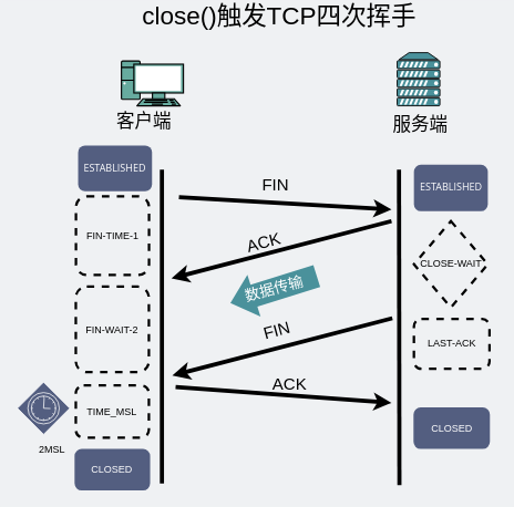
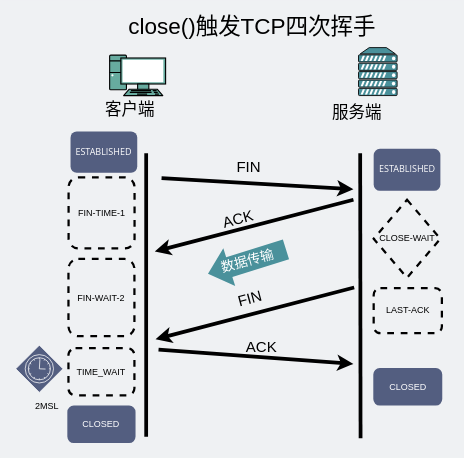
- <mxCell id="7" value="&lt;font style=&quot;font-size: 30px&quot;&gt;close()触发TCP四次挥手&lt;/font&gt;" style="text;html=1;strokeColor=none;fillColor=none;align=center;verticalAlign=middle;whiteSpace=wrap;rounded=0;" parent="1" vertex="1"><mxGeometry x="137.5" y="5" width="395" height="28" as="geometry" /></mxCell>
+ <mxCell id="7" value="&lt;font style=&quot;font-size: 30px&quot;&gt;close()触发TCP四次挥手&lt;/font&gt;" style="text;html=1;strokeColor=none;fillColor=none;align=center;verticalAlign=middle;whiteSpace=wrap;rounded=0;" parent="1" vertex="1"><mxGeometry x="137.5" y="20" width="395" height="28" as="geometry" /></mxCell>
- <mxCell id="6" value="服务端" style="text;html=1;strokeColor=none;fillColor=none;align=center;verticalAlign=middle;whiteSpace=wrap;rounded=0;fontSize=22;" parent="1" vertex="1"><mxGeometry x="416.27" y="141" width="179" height="20" as="geometry" /></mxCell>
+ <mxCell id="6" value="服务端" style="text;html=1;strokeColor=none;fillColor=none;align=center;verticalAlign=middle;whiteSpace=wrap;rounded=0;fontSize=22;" parent="1" vertex="1"><mxGeometry x="386.27" y="141" width="179" height="20" as="geometry" /></mxCell>
- <mxCell id="23" value="TIME_MSL" style="rounded=1;whiteSpace=wrap;html=1;strokeColor=#000000;fillColor=none;dashed=1;strokeWidth=3;" parent="1" vertex="1"><mxGeometry x="90.32" y="464" width="88" height="63" as="geometry" /></mxCell>
+ <mxCell id="23" value="TIME_WAIT" style="rounded=1;whiteSpace=wrap;html=1;strokeColor=#000000;fillColor=none;dashed=1;strokeWidth=3;" parent="1" vertex="1"><mxGeometry x="90.32" y="464" width="88" height="63" as="geometry" /></mxCell>
